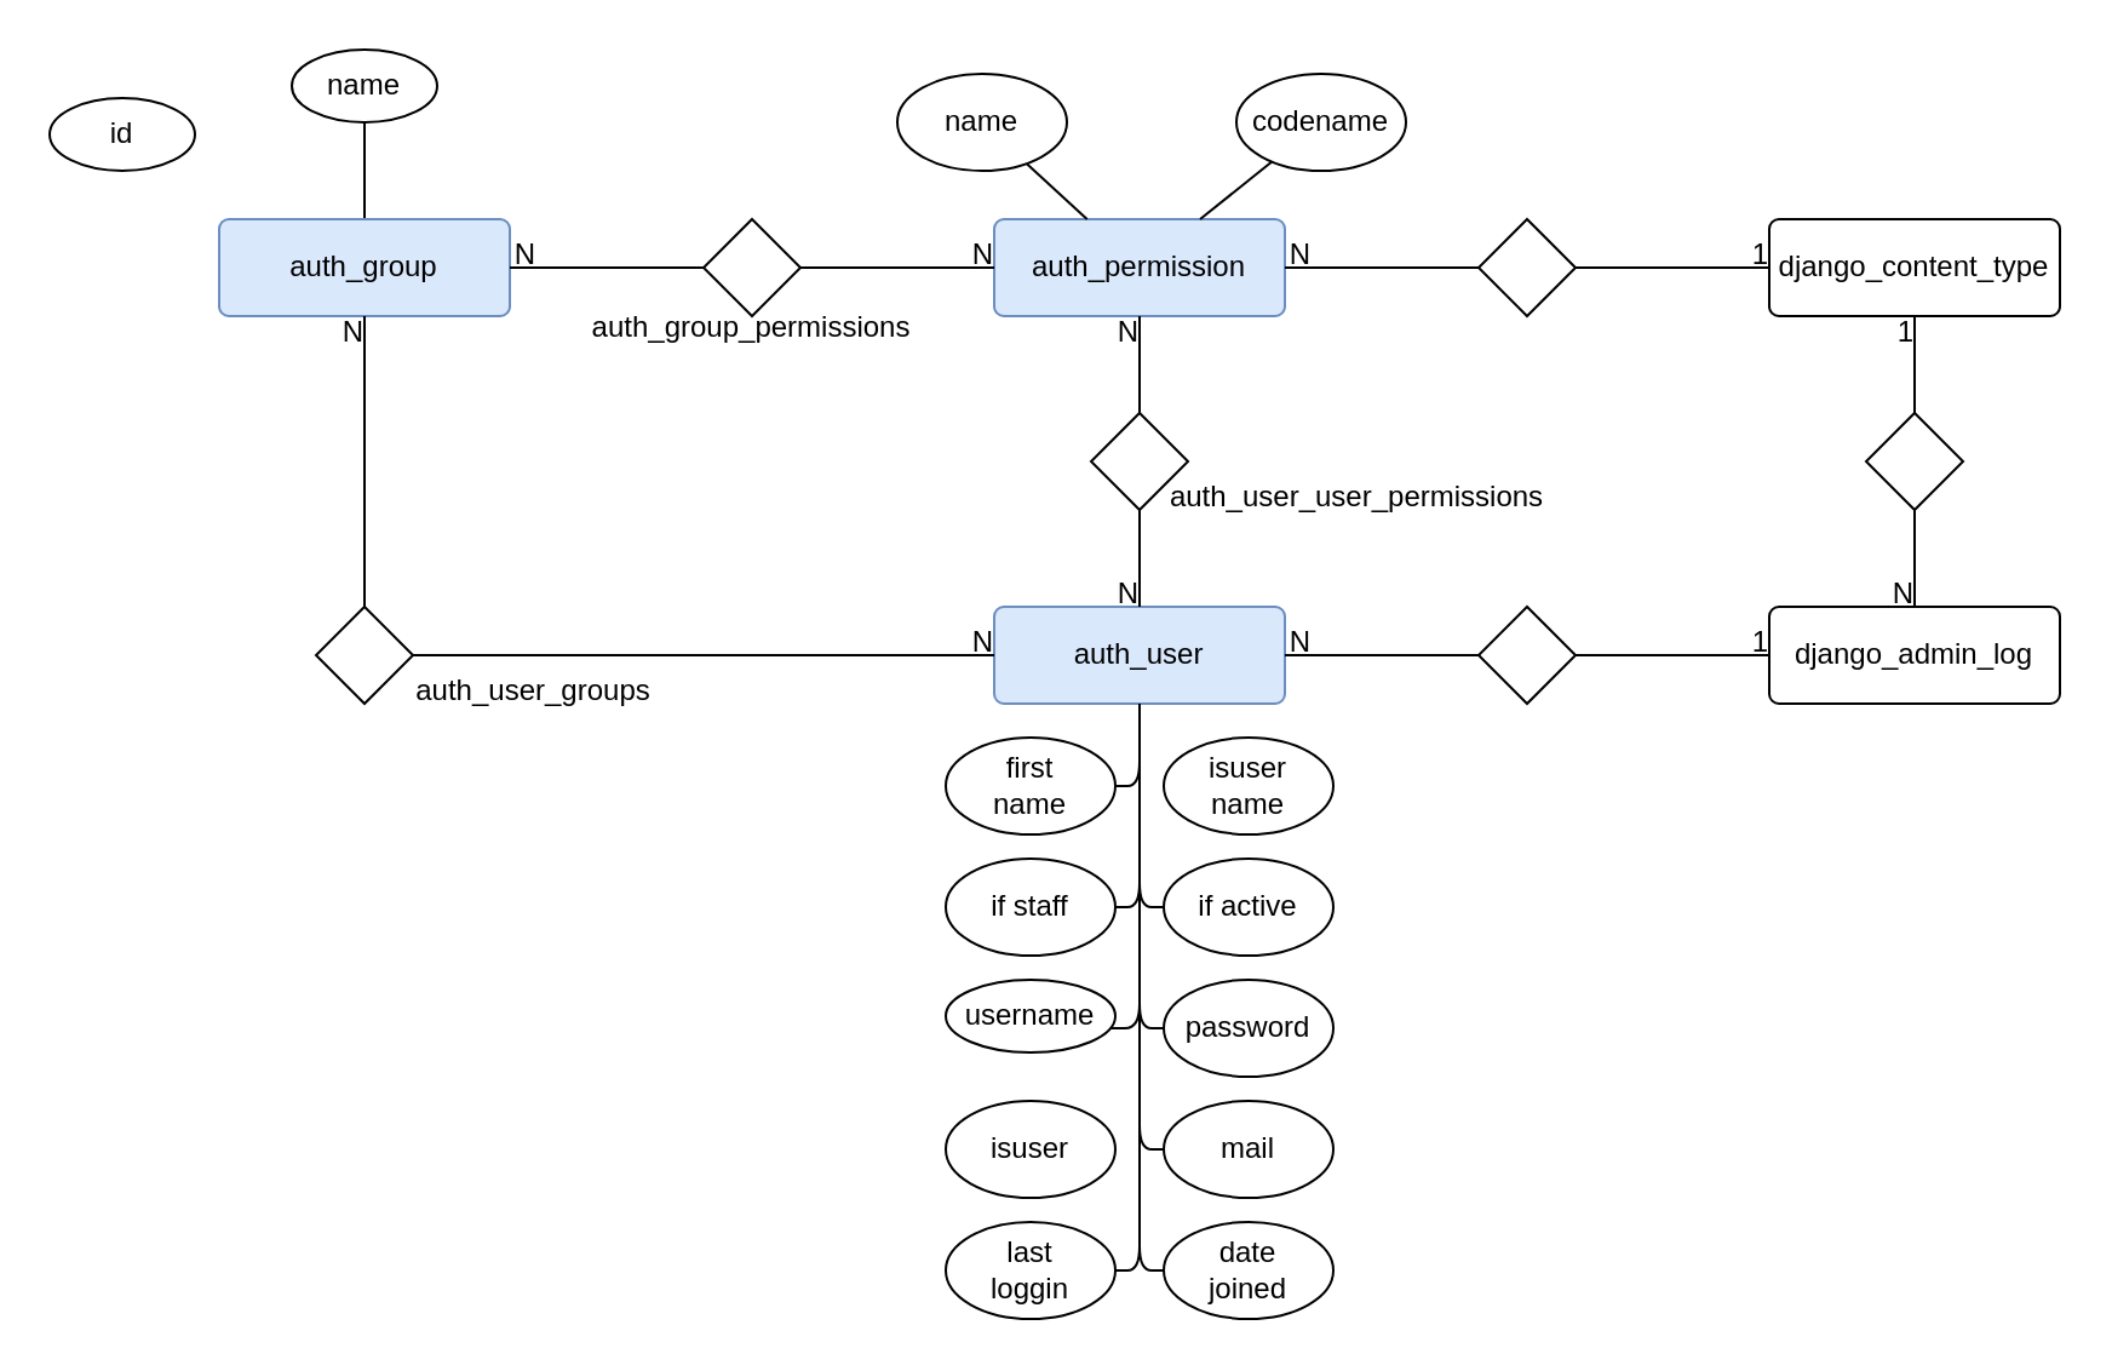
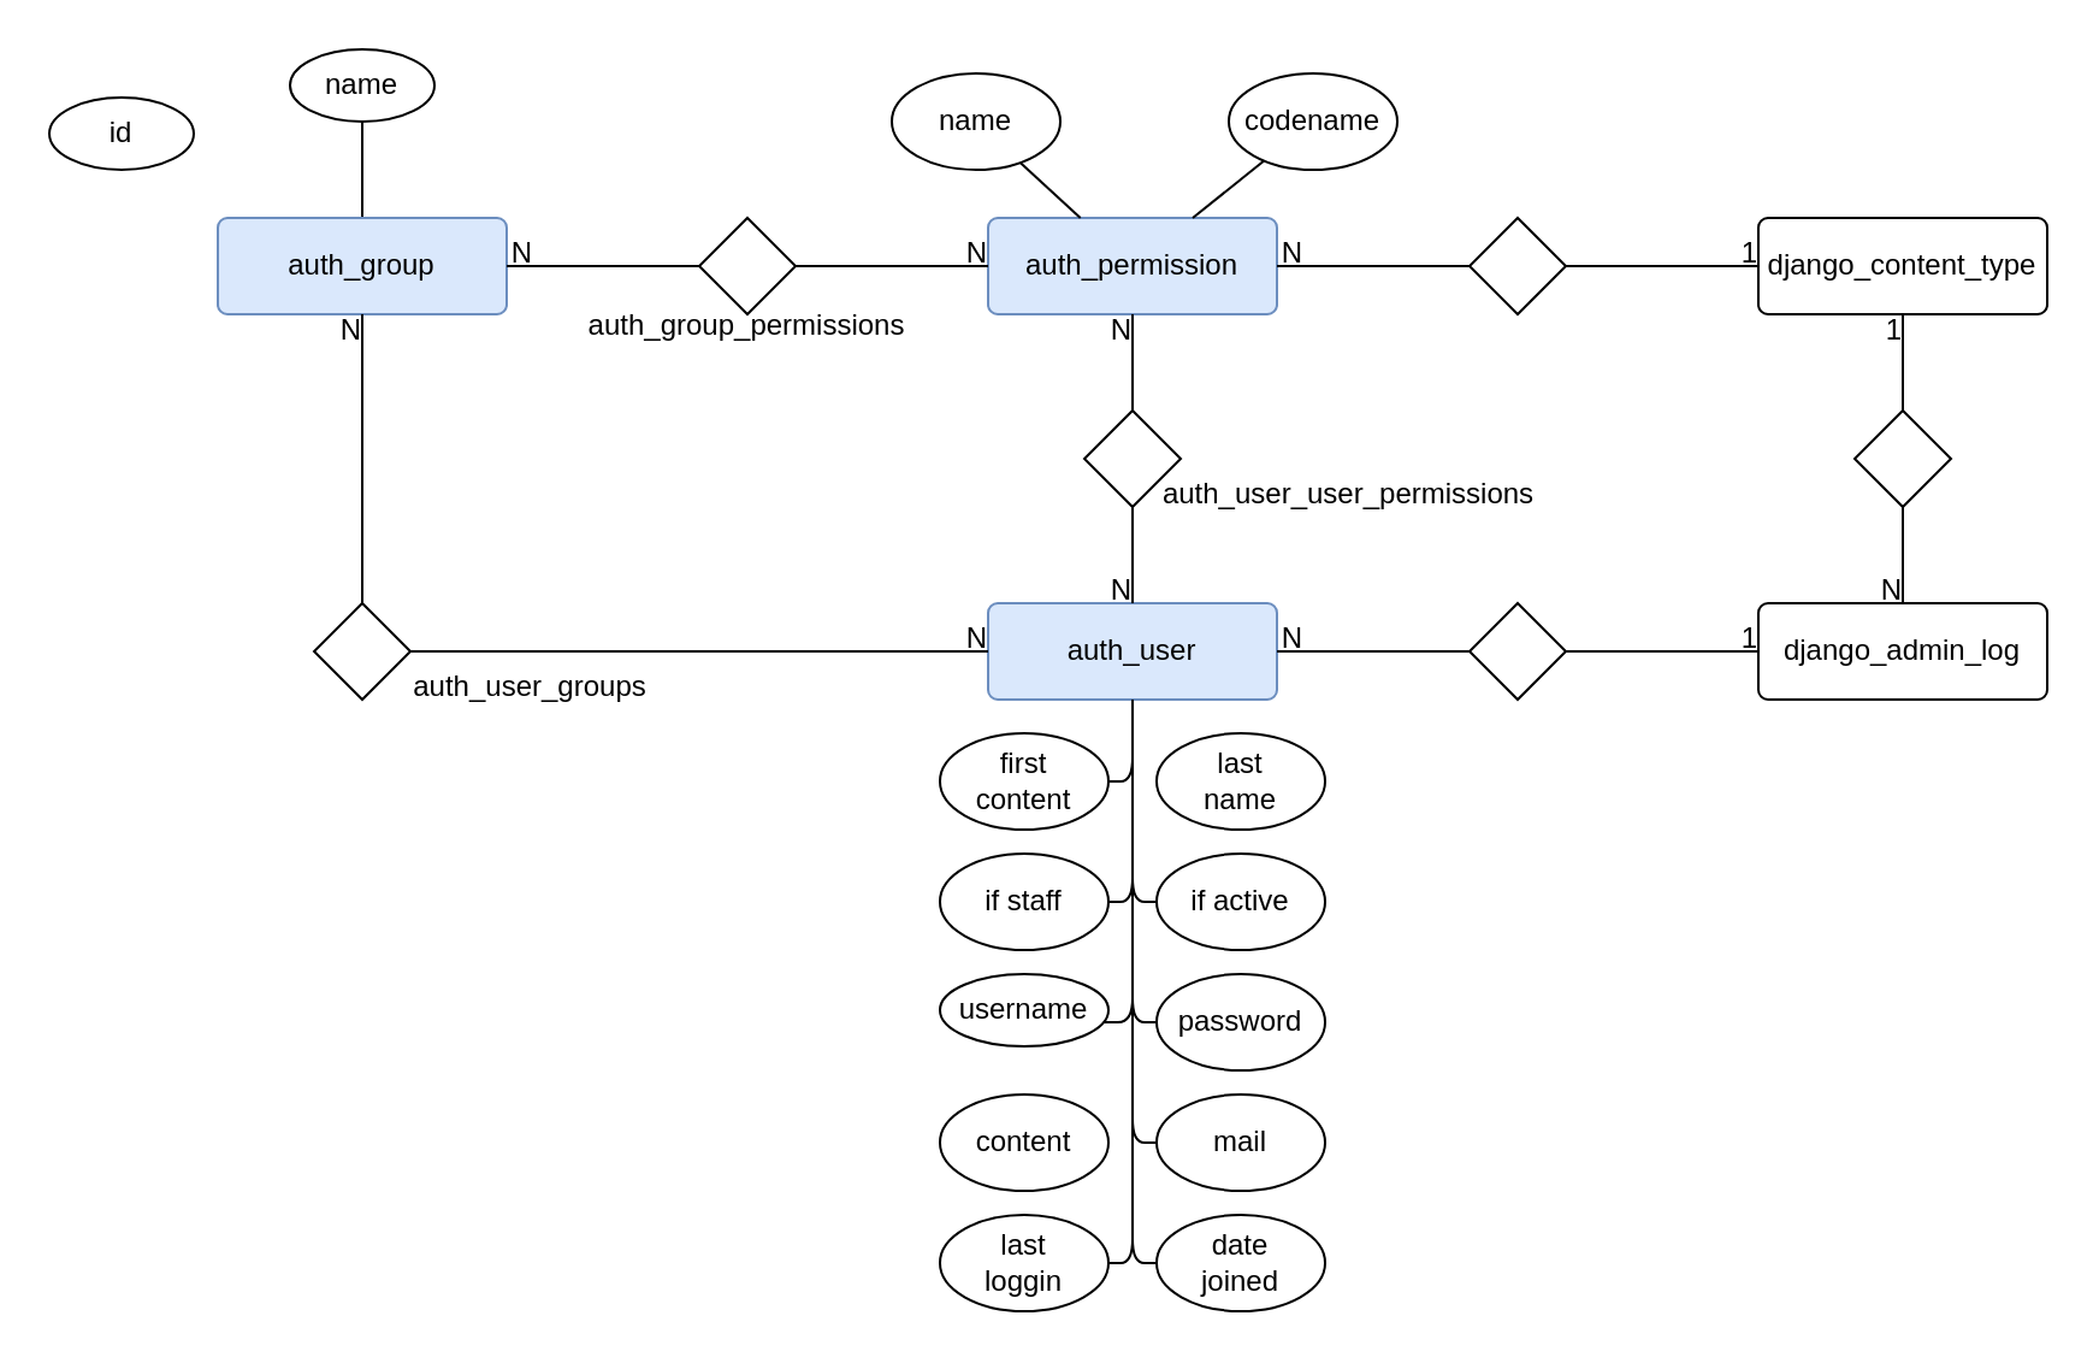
- <mxCell id="52" value="first&lt;br&gt;name" style="ellipse;whiteSpace=wrap;html=1;" vertex="1" parent="1"><mxGeometry x="390" y="304" width="70" height="40" as="geometry" /></mxCell>
+ <mxCell id="52" value="first&lt;br&gt;content" style="ellipse;whiteSpace=wrap;html=1;" vertex="1" parent="1"><mxGeometry x="390" y="304" width="70" height="40" as="geometry" /></mxCell>
- <mxCell id="47" value="isuser&lt;br&gt;name" style="ellipse;whiteSpace=wrap;html=1;" vertex="1" parent="1"><mxGeometry x="480" y="304" width="70" height="40" as="geometry" /></mxCell>
+ <mxCell id="47" value="last&lt;br&gt;name" style="ellipse;whiteSpace=wrap;html=1;" vertex="1" parent="1"><mxGeometry x="480" y="304" width="70" height="40" as="geometry" /></mxCell>
- <mxCell id="55" value="isuser" style="ellipse;whiteSpace=wrap;html=1;" vertex="1" parent="1"><mxGeometry x="390" y="454" width="70" height="40" as="geometry" /></mxCell>
+ <mxCell id="55" value="content" style="ellipse;whiteSpace=wrap;html=1;" vertex="1" parent="1"><mxGeometry x="390" y="454" width="70" height="40" as="geometry" /></mxCell>
